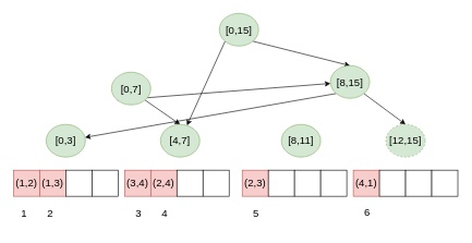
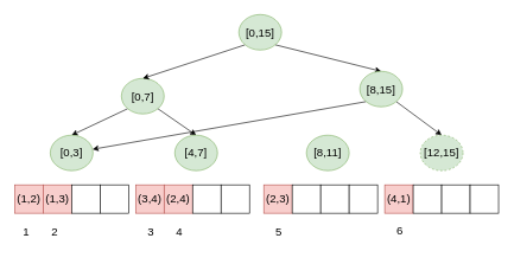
- <mxCell id="5" style="rounded=0;orthogonalLoop=1;jettySize=auto;html=1;exitX=0;exitY=1;exitDx=0;exitDy=0;" edge="1" parent="1" source="7" target="12"><mxGeometry relative="1" as="geometry" /></mxCell>
+ <mxCell id="5" style="rounded=0;orthogonalLoop=1;jettySize=auto;html=1;exitX=0;exitY=1;exitDx=0;exitDy=0;entryX=0.5;entryY=0;entryDx=0;entryDy=0;" edge="1" parent="1" source="7" target="4"><mxGeometry relative="1" as="geometry" /></mxCell>
- <mxCell id="2" style="rounded=0;orthogonalLoop=1;jettySize=auto;html=1;exitX=0;exitY=1;exitDx=0;exitDy=0;" edge="1" parent="1" source="4" target="10"><mxGeometry relative="1" as="geometry" /></mxCell>
+ <mxCell id="2" style="rounded=0;orthogonalLoop=1;jettySize=auto;html=1;exitX=0;exitY=1;exitDx=0;exitDy=0;entryX=0.5;entryY=0;entryDx=0;entryDy=0;" edge="1" parent="1" source="4" target="11"><mxGeometry relative="1" as="geometry" /></mxCell>
